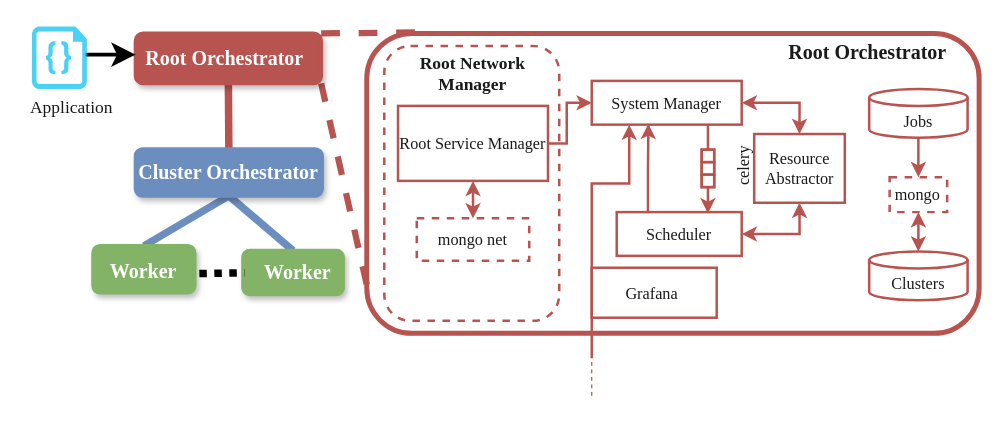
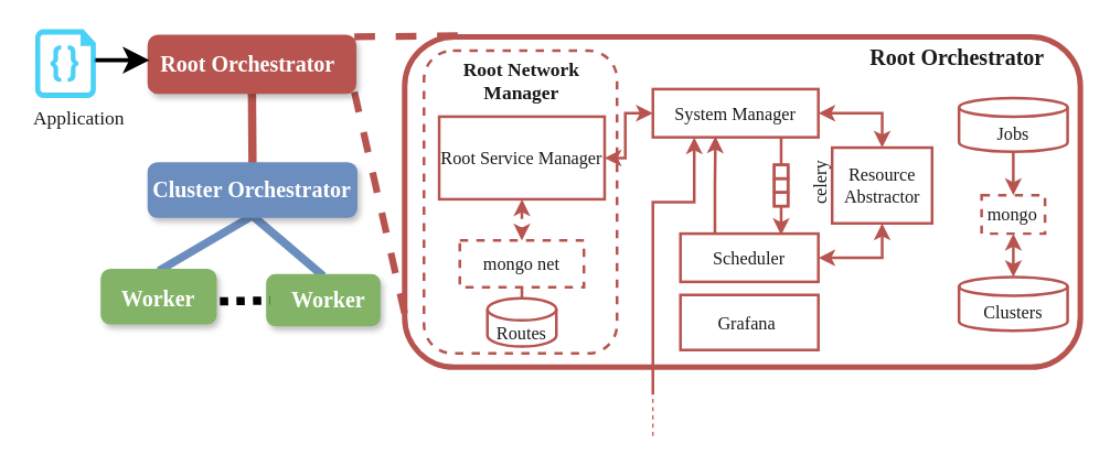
- <mxCell id="19" style="edgeStyle=orthogonalEdgeStyle;rounded=0;orthogonalLoop=1;jettySize=auto;html=1;exitX=0;exitY=0.5;exitDx=0;exitDy=0;entryX=1;entryY=0.5;entryDx=0;entryDy=0;startArrow=classic;startFill=1;endArrow=none;endFill=1;strokeColor=#B85450;fontColor=#1A1A1A;strokeWidth=2;fontFamily=CMU Sans Serif;fontSize=13;" parent="1" source="4" target="11" edge="1"><mxGeometry relative="1" as="geometry"><Array as="points"><mxPoint x="453" y="81" /><mxPoint x="453" y="114" /></Array></mxGeometry></mxCell>
+ <mxCell id="19" style="edgeStyle=orthogonalEdgeStyle;rounded=0;orthogonalLoop=1;jettySize=auto;html=1;exitX=0;exitY=0.5;exitDx=0;exitDy=0;entryX=1;entryY=0.5;entryDx=0;entryDy=0;startArrow=classic;startFill=1;endArrow=classic;endFill=1;strokeColor=#B85450;fontColor=#1A1A1A;strokeWidth=2;fontFamily=CMU Sans Serif;fontSize=13;" parent="1" source="4" target="11" edge="1"><mxGeometry relative="1" as="geometry"><Array as="points"><mxPoint x="453" y="81" /><mxPoint x="453" y="114" /></Array></mxGeometry></mxCell>
- <mxCell id="10" style="edgeStyle=orthogonalEdgeStyle;rounded=0;orthogonalLoop=1;jettySize=auto;html=1;exitX=0.5;exitY=1;exitDx=0;exitDy=0;entryX=0.5;entryY=0;entryDx=0;entryDy=0;startArrow=classic;startFill=1;endArrow=classic;endFill=1;strokeColor=#B85450;fontColor=#1A1A1A;strokeWidth=2;fontFamily=CMU Sans Serif;fontSize=13;" parent="1" source="11" target="21" edge="1"><mxGeometry relative="1" as="geometry" /></mxCell>
+ <mxCell id="10" style="edgeStyle=orthogonalEdgeStyle;rounded=0;orthogonalLoop=1;jettySize=auto;html=1;exitX=0.5;exitY=1;exitDx=0;exitDy=0;entryX=0.5;entryY=0;entryDx=0;entryDy=0;startArrow=classic;startFill=1;endArrow=classic;endFill=1;strokeColor=#B85450;fontColor=#1A1A1A;strokeWidth=2;fontFamily=CMU Sans Serif;fontSize=13;dashed=1;" parent="1" source="11" target="21" edge="1"><mxGeometry relative="1" as="geometry" /></mxCell>
+ <mxCell id="20" style="edgeStyle=orthogonalEdgeStyle;rounded=0;orthogonalLoop=1;jettySize=auto;html=1;exitX=0.5;exitY=1;exitDx=0;exitDy=0;entryX=0.5;entryY=0;entryDx=0;entryDy=0;entryPerimeter=0;startArrow=none;startFill=0;endArrow=none;endFill=0;strokeColor=#B85450;fontColor=#1A1A1A;strokeWidth=2;fontFamily=CMU Sans Serif;fontSize=13;" parent="1" source="21" target="12" edge="1"><mxGeometry relative="1" as="geometry" /></mxCell>
+ <mxCell id="12" value="Routes" style="shape=cylinder3;whiteSpace=wrap;html=1;boundedLbl=1;backgroundOutline=1;size=8.0;strokeColor=#B85450;fontColor=#1A1A1A;fillColor=none;strokeWidth=2;fontFamily=CMU Sans Serif;fontSize=13;" parent="1" vertex="1"><mxGeometry x="353" y="216" width="50" height="35" as="geometry" /></mxCell>
- <mxCell id="50" value="Grafana&amp;nbsp;" style="rounded=0;whiteSpace=wrap;html=1;strokeColor=#B85450;fontColor=#1A1A1A;fillColor=none;strokeWidth=2;fontFamily=CMU Sans Serif;fontSize=13;" vertex="1" parent="1"><mxGeometry x="473" y="213.5" width="100" height="40" as="geometry" /></mxCell>
+ <mxCell id="50" value="Grafana&amp;nbsp;" style="rounded=0;whiteSpace=wrap;html=1;strokeColor=#B85450;fontColor=#1A1A1A;fillColor=none;strokeWidth=2;fontFamily=CMU Sans Serif;fontSize=13;" vertex="1" parent="1"><mxGeometry x="493" y="213.5" width="100" height="40" as="geometry" /></mxCell>
